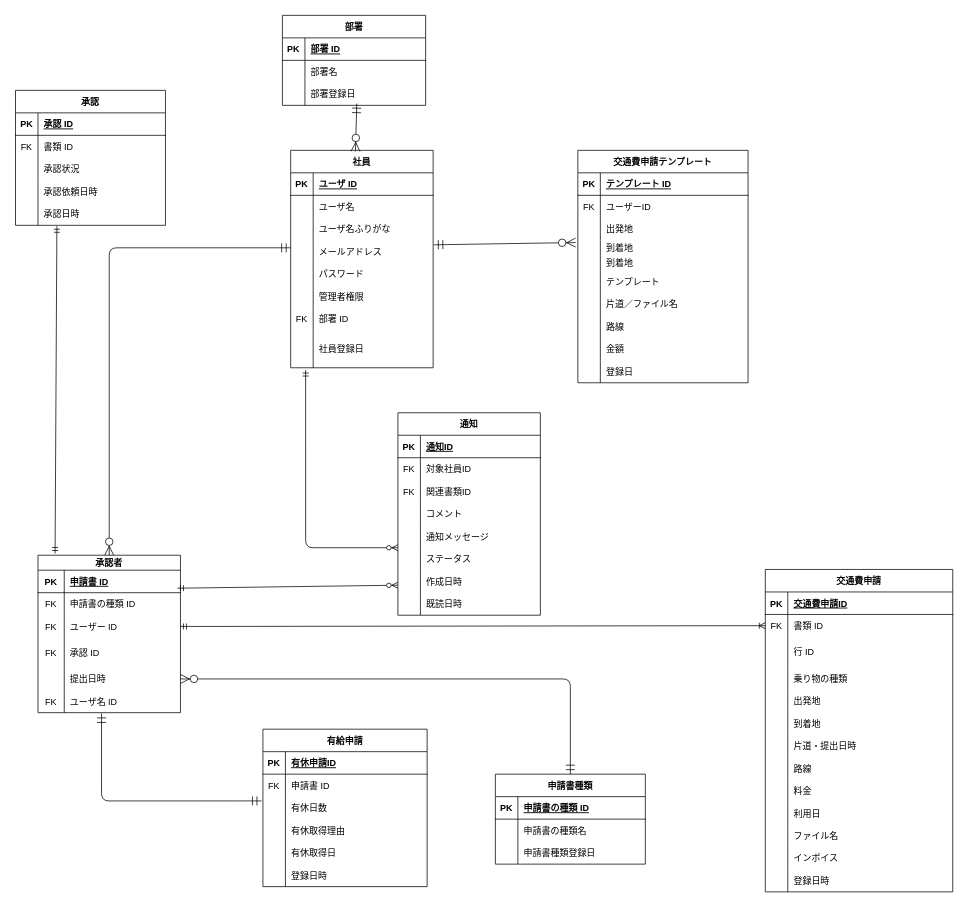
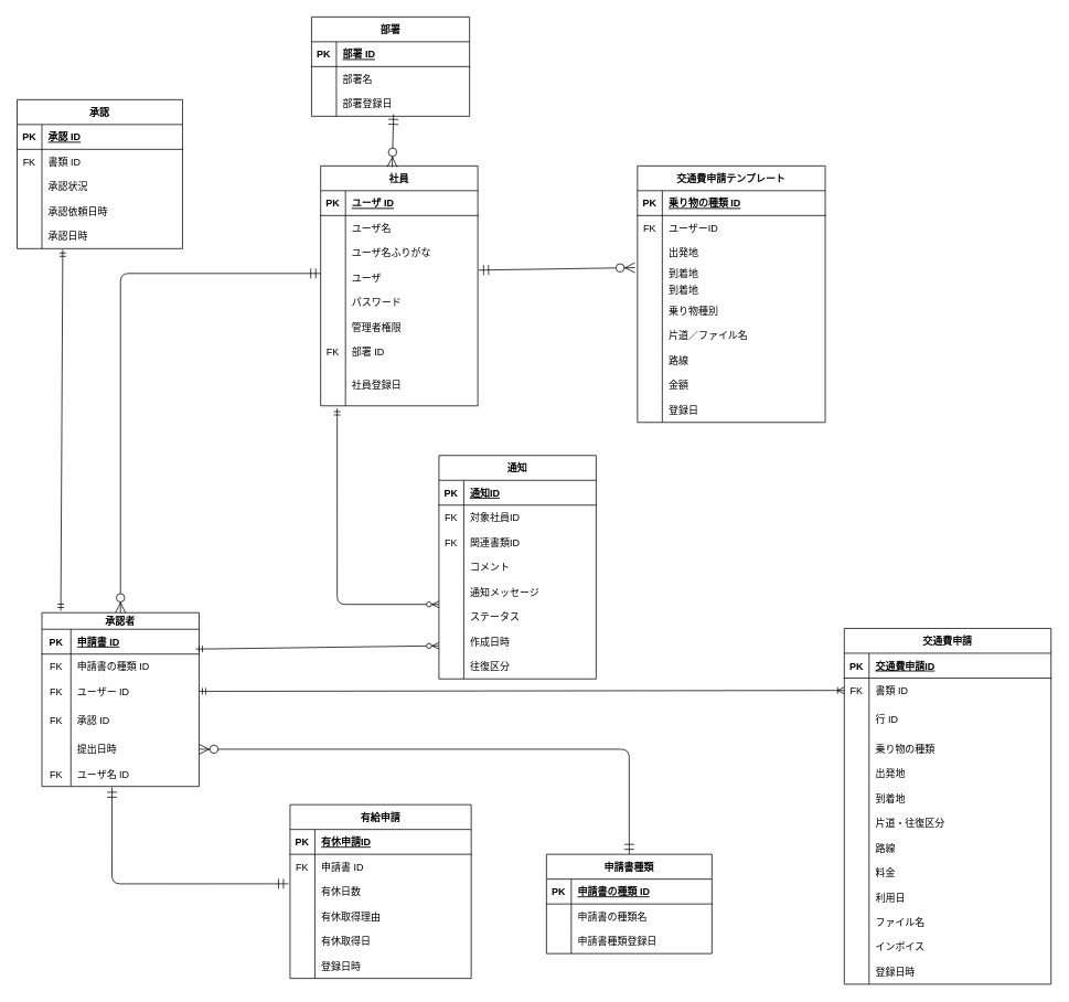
- <mxCell id="92" value="テンプレート ID" style="shape=partialRectangle;overflow=hidden;connectable=0;fillColor=none;align=left;strokeColor=inherit;top=0;left=0;bottom=0;right=0;spacingLeft=6;fontStyle=5;" parent="90" vertex="1"><mxGeometry x="30" width="197" height="30" as="geometry"><mxRectangle width="197" height="30" as="alternateBounds" /></mxGeometry></mxCell>
+ <mxCell id="92" value="乗り物の種類 ID" style="shape=partialRectangle;overflow=hidden;connectable=0;fillColor=none;align=left;strokeColor=inherit;top=0;left=0;bottom=0;right=0;spacingLeft=6;fontStyle=5;" parent="90" vertex="1"><mxGeometry x="30" width="197" height="30" as="geometry"><mxRectangle width="197" height="30" as="alternateBounds" /></mxGeometry></mxCell>
- <mxCell id="25" value="メールアドレス" style="shape=partialRectangle;overflow=hidden;connectable=0;fillColor=none;align=left;strokeColor=inherit;top=0;left=0;bottom=0;right=0;spacingLeft=6;" parent="23" vertex="1"><mxGeometry x="30" width="160" height="30" as="geometry"><mxRectangle width="160" height="30" as="alternateBounds" /></mxGeometry></mxCell>
+ <mxCell id="25" value="ユーザ" style="shape=partialRectangle;overflow=hidden;connectable=0;fillColor=none;align=left;strokeColor=inherit;top=0;left=0;bottom=0;right=0;spacingLeft=6;" parent="23" vertex="1"><mxGeometry x="30" width="160" height="30" as="geometry"><mxRectangle width="160" height="30" as="alternateBounds" /></mxGeometry></mxCell>
- <mxCell id="107" value="テンプレート" style="shape=partialRectangle;overflow=hidden;connectable=0;fillColor=none;align=left;strokeColor=inherit;top=0;left=0;bottom=0;right=0;spacingLeft=6;" parent="105" vertex="1"><mxGeometry x="30" width="197" height="30" as="geometry"><mxRectangle width="197" height="30" as="alternateBounds" /></mxGeometry></mxCell>
+ <mxCell id="107" value="乗り物種別" style="shape=partialRectangle;overflow=hidden;connectable=0;fillColor=none;align=left;strokeColor=inherit;top=0;left=0;bottom=0;right=0;spacingLeft=6;" parent="105" vertex="1"><mxGeometry x="30" width="197" height="30" as="geometry"><mxRectangle width="197" height="30" as="alternateBounds" /></mxGeometry></mxCell>
- <mxCell id="203" value="既読日時" style="shape=partialRectangle;overflow=hidden;connectable=0;fillColor=none;align=left;strokeColor=inherit;top=0;left=0;bottom=0;right=0;spacingLeft=6;" parent="201" vertex="1"><mxGeometry x="30" width="160" height="30" as="geometry"><mxRectangle width="160" height="30" as="alternateBounds" /></mxGeometry></mxCell>
+ <mxCell id="203" value="往復区分" style="shape=partialRectangle;overflow=hidden;connectable=0;fillColor=none;align=left;strokeColor=inherit;top=0;left=0;bottom=0;right=0;spacingLeft=6;" parent="201" vertex="1"><mxGeometry x="30" width="160" height="30" as="geometry"><mxRectangle width="160" height="30" as="alternateBounds" /></mxGeometry></mxCell>
- <mxCell id="158" value="片道・提出日時" style="shape=partialRectangle;overflow=hidden;connectable=0;fillColor=none;align=left;strokeColor=inherit;top=0;left=0;bottom=0;right=0;spacingLeft=6;" parent="156" vertex="1"><mxGeometry x="30" width="220" height="30" as="geometry"><mxRectangle width="220" height="30" as="alternateBounds" /></mxGeometry></mxCell>
+ <mxCell id="158" value="片道・往復区分" style="shape=partialRectangle;overflow=hidden;connectable=0;fillColor=none;align=left;strokeColor=inherit;top=0;left=0;bottom=0;right=0;spacingLeft=6;" parent="156" vertex="1"><mxGeometry x="30" width="220" height="30" as="geometry"><mxRectangle width="220" height="30" as="alternateBounds" /></mxGeometry></mxCell>
